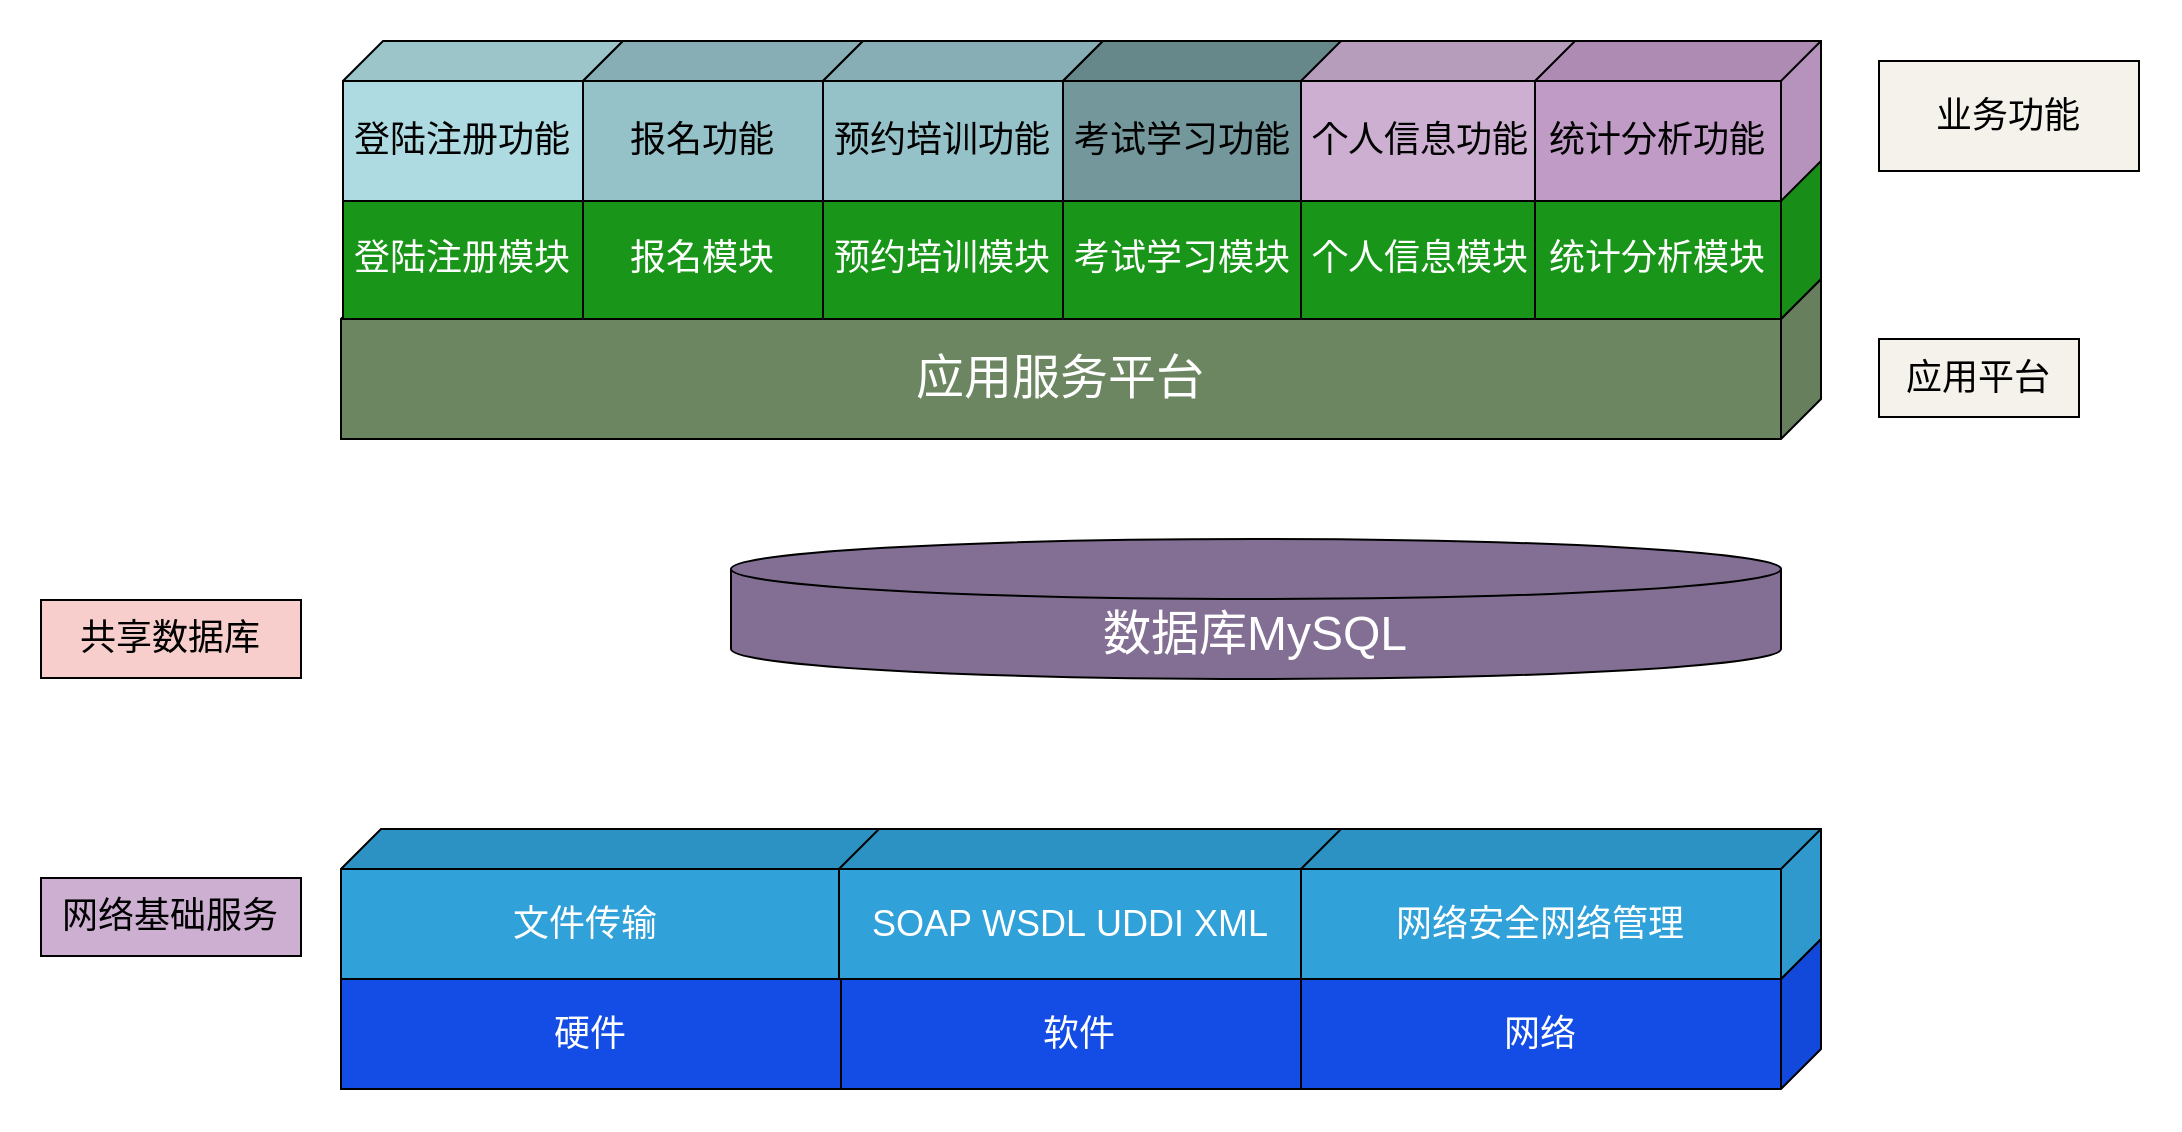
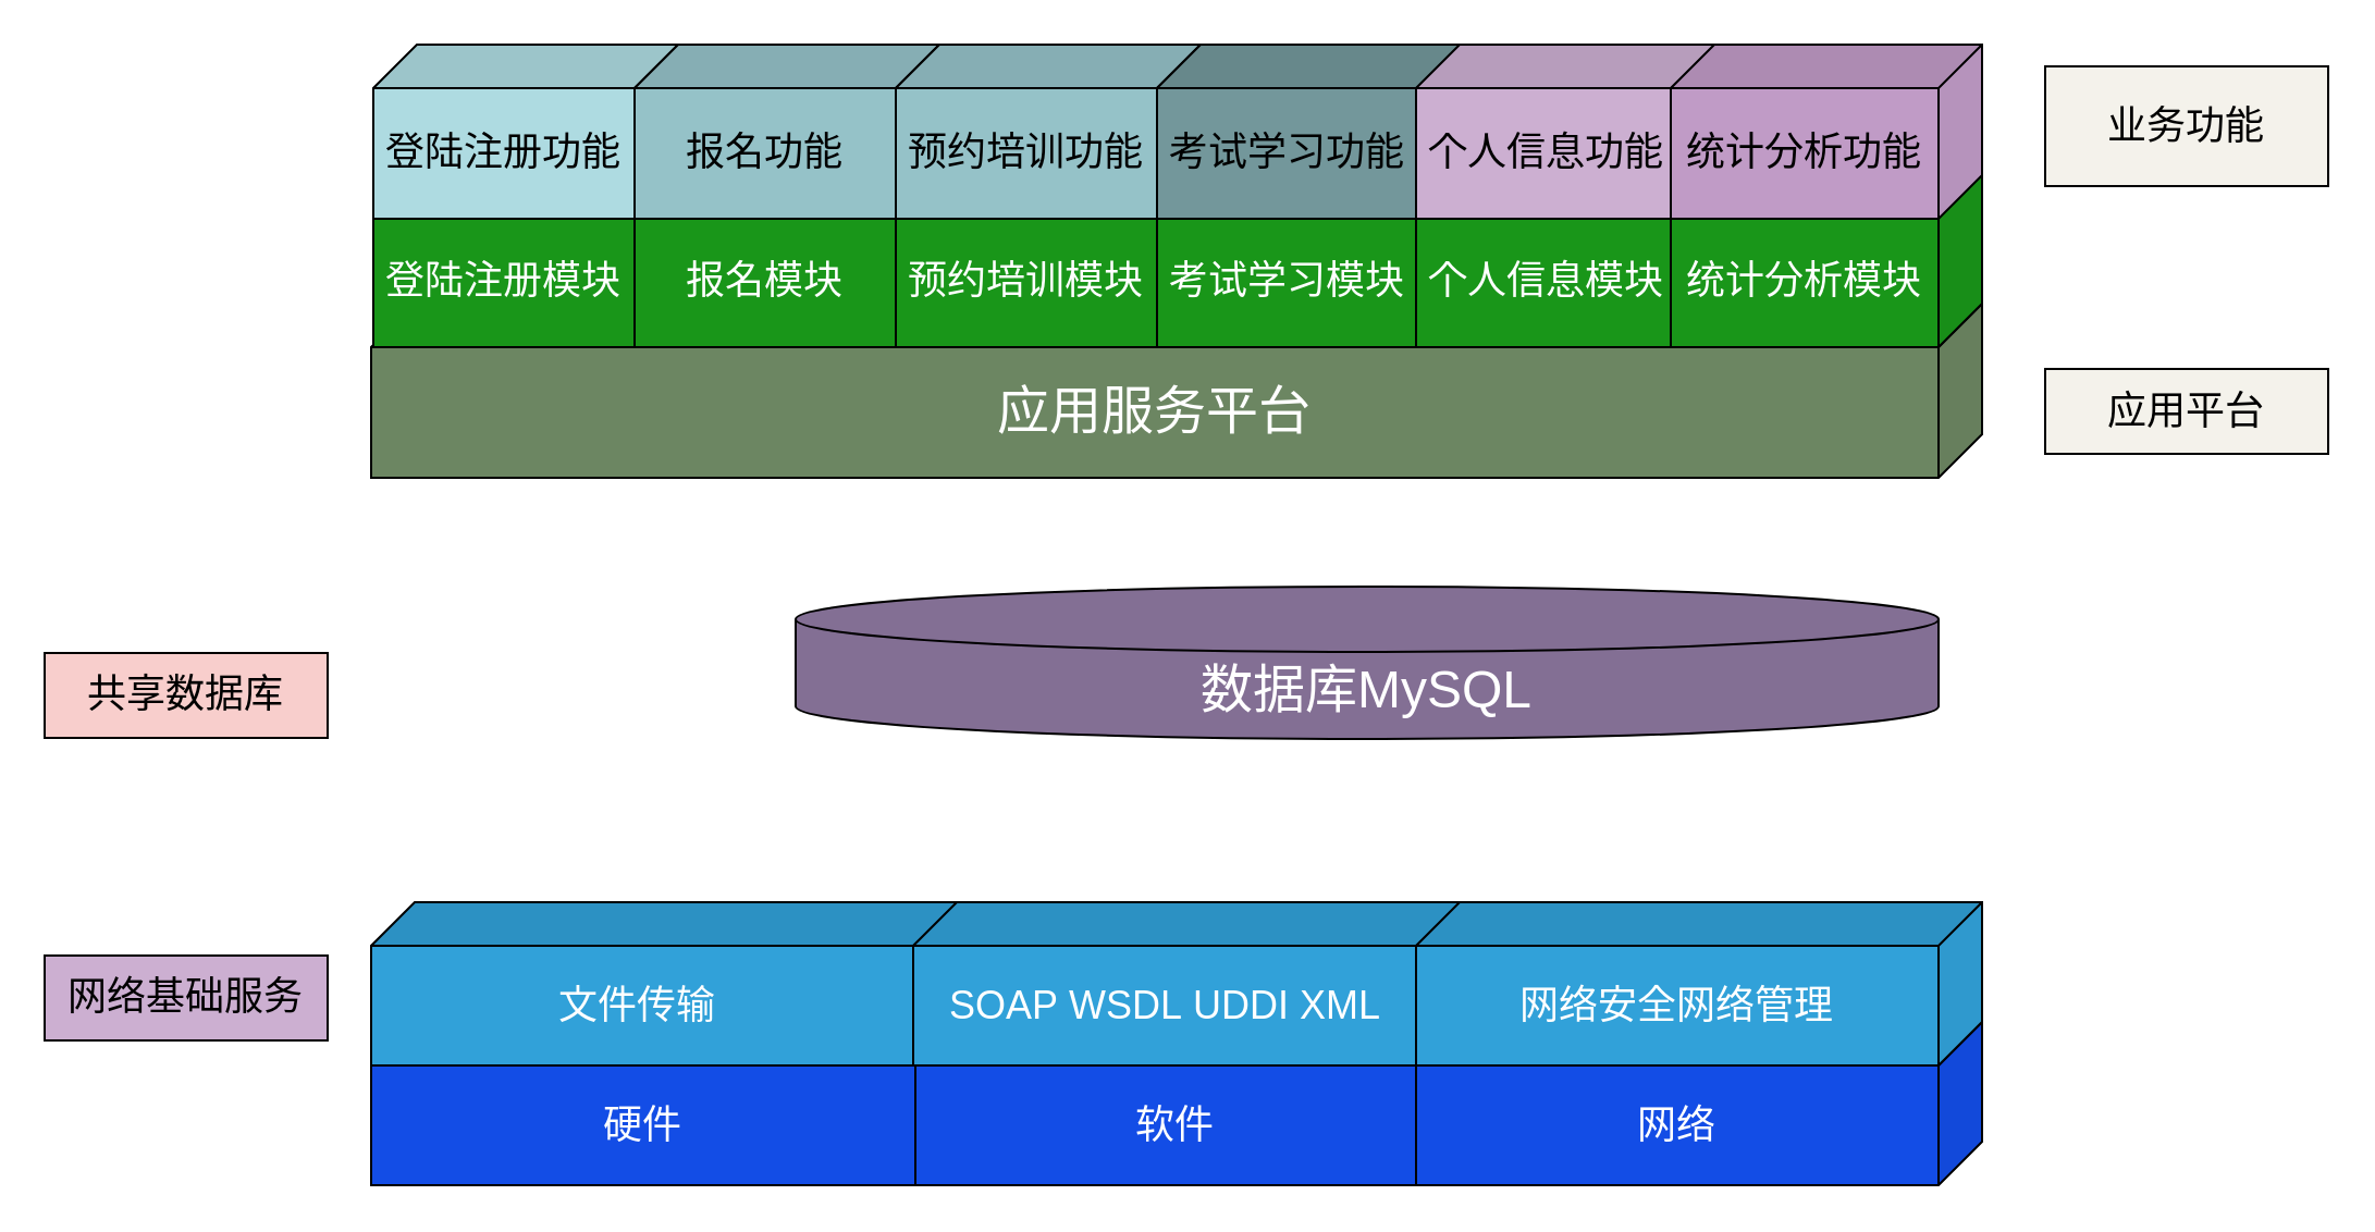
- <mxCell id="23" value="&lt;font style=&quot;font-size: 18px;&quot;&gt;应用平台&lt;/font&gt;" style="rounded=0;whiteSpace=wrap;html=1;fillColor=#f4f2eb;" vertex="1" parent="1"><mxGeometry x="939" y="169" width="100" height="39" as="geometry" /></mxCell>
+ <mxCell id="23" value="&lt;font style=&quot;font-size: 18px;&quot;&gt;应用平台&lt;/font&gt;" style="rounded=0;whiteSpace=wrap;html=1;fillColor=#f4f2eb;" vertex="1" parent="1"><mxGeometry x="939" y="169" width="130" height="39" as="geometry" /></mxCell>
